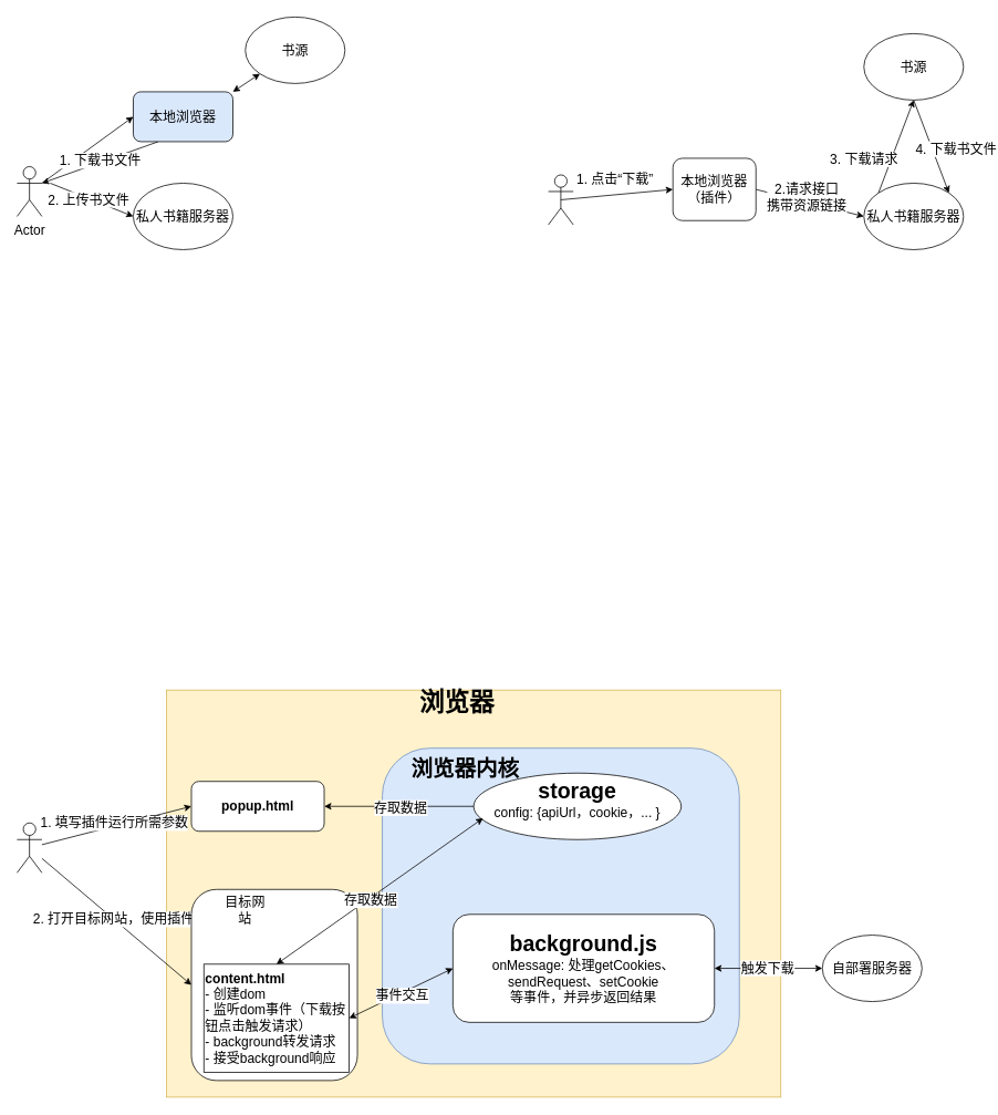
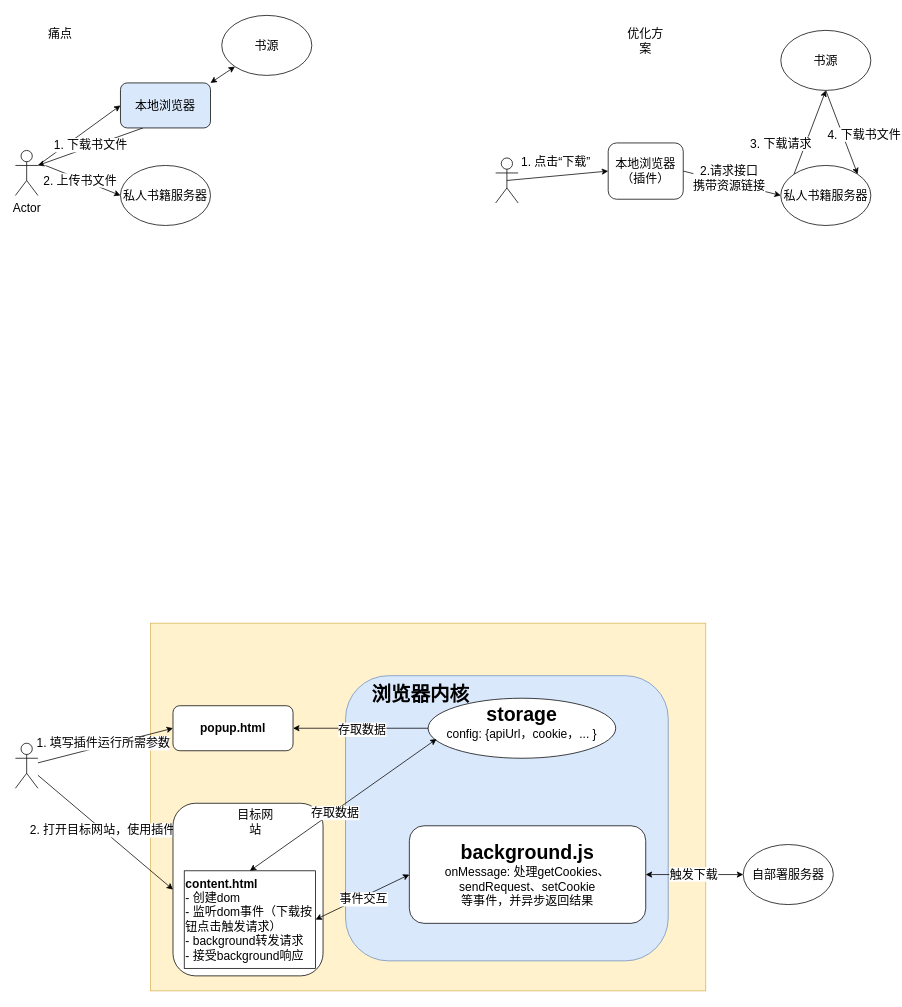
+ <mxCell id="35" value="痛点" style="text;html=1;align=center;verticalAlign=middle;whiteSpace=wrap;rounded=0;fontSize=16;" vertex="1" parent="1"><mxGeometry x="50" y="30" width="60" height="30" as="geometry" /></mxCell>
+ <mxCell id="45" value="优化方案" style="text;html=1;align=center;verticalAlign=middle;whiteSpace=wrap;rounded=0;fontSize=16;" vertex="1" parent="1"><mxGeometry x="830" y="40" width="60" height="30" as="geometry" /></mxCell>
- <mxCell id="22" value="&lt;font&gt;浏览器&lt;/font&gt;" style="text;html=1;align=center;verticalAlign=middle;whiteSpace=wrap;rounded=0;fontSize=30;fontStyle=1" parent="1" vertex="1"><mxGeometry x="440" width="220" height="30" as="geometry" y="830" /></mxCell>
- <mxCell id="24" value="目标网站" style="text;html=1;align=center;verticalAlign=middle;whiteSpace=wrap;rounded=0;fontSize=16;" parent="1" vertex="1"><mxGeometry x="265" y="1080" width="60" height="30" as="geometry" /></mxCell>
+ <mxCell id="24" value="目标网站" style="text;html=1;align=center;verticalAlign=middle;whiteSpace=wrap;rounded=0;fontSize=16;" parent="1" vertex="1"><mxGeometry x="310" y="1080" width="60" height="30" as="geometry" /></mxCell>
